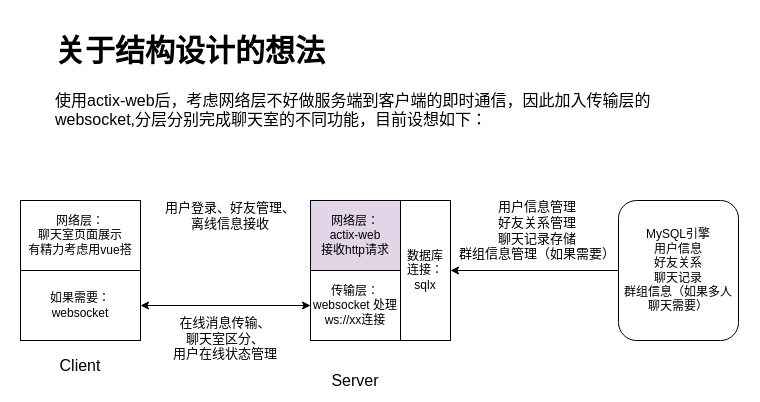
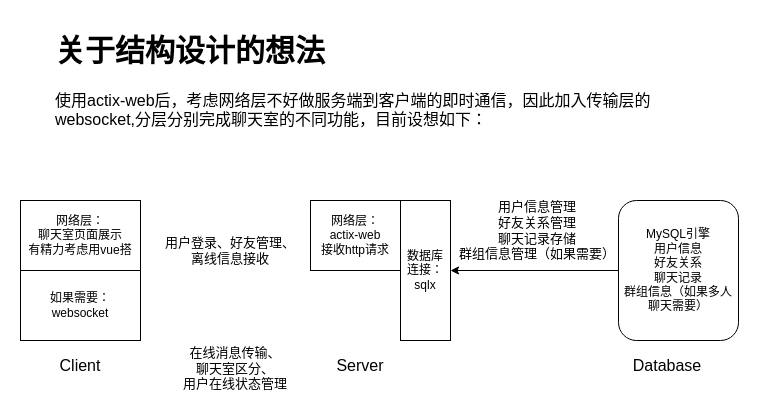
- <mxCell id="12" value="用户登录、好友管理、&lt;br style=&quot;font-size: 13px;&quot;&gt;离线信息接收" style="text;html=1;strokeColor=none;fillColor=none;align=center;verticalAlign=middle;whiteSpace=wrap;rounded=0;fontSize=13;" vertex="1" parent="1"><mxGeometry x="160" y="200" width="140" height="30" as="geometry" /></mxCell>
+ <mxCell id="12" value="用户登录、好友管理、&lt;br style=&quot;font-size: 13px;&quot;&gt;离线信息接收" style="text;html=1;strokeColor=none;fillColor=none;align=center;verticalAlign=middle;whiteSpace=wrap;rounded=0;fontSize=13;" vertex="1" parent="1"><mxGeometry x="160" y="235" width="140" height="30" as="geometry" /></mxCell>
- <mxCell id="10" value="网络层：&lt;br&gt;actix-web&lt;br&gt;接收http请求" style="rounded=0;whiteSpace=wrap;html=1;fillColor=#e1d5e7;" vertex="1" parent="1"><mxGeometry x="310" y="200" width="90" height="70" as="geometry" /></mxCell>
+ <mxCell id="10" value="网络层：&lt;br&gt;actix-web&lt;br&gt;接收http请求" style="rounded=0;whiteSpace=wrap;html=1;" vertex="1" parent="1"><mxGeometry x="310" y="200" width="90" height="70" as="geometry" /></mxCell>
- <mxCell id="2" style="edgeStyle=orthogonalEdgeStyle;rounded=0;orthogonalLoop=1;jettySize=auto;html=1;exitX=1;exitY=0.5;exitDx=0;exitDy=0;fontSize=12;startArrow=classic;startFill=1;" edge="1" parent="1" source="3" target="9"><mxGeometry relative="1" as="geometry" /></mxCell>
- <mxCell id="9" value="传输层：&lt;br&gt;websocket 处理ws://xx连接" style="rounded=0;whiteSpace=wrap;html=1;" vertex="1" parent="1"><mxGeometry x="310" y="270" width="90" height="70" as="geometry" /></mxCell>
- <mxCell id="15" value="在线消息传输、&lt;br&gt;聊天室区分、&lt;br&gt;用户在线状态管理" style="text;html=1;strokeColor=none;fillColor=none;align=center;verticalAlign=middle;whiteSpace=wrap;rounded=0;fontSize=13;" vertex="1" parent="1"><mxGeometry x="170" y="315" width="110" height="45" as="geometry" /></mxCell>
+ <mxCell id="15" value="在线消息传输、&lt;br&gt;聊天室区分、&lt;br&gt;用户在线状态管理" style="text;html=1;strokeColor=none;fillColor=none;align=center;verticalAlign=middle;whiteSpace=wrap;rounded=0;fontSize=13;" vertex="1" parent="1"><mxGeometry x="180" y="345" width="110" height="45" as="geometry" /></mxCell>
+ <mxCell id="8" value="Database" style="text;html=1;strokeColor=none;fillColor=none;align=center;verticalAlign=middle;whiteSpace=wrap;rounded=0;fontSize=16;" vertex="1" parent="1"><mxGeometry x="627" y="350" width="80" height="30" as="geometry" /></mxCell>
- <mxCell id="6" value="Server" style="text;html=1;strokeColor=none;fillColor=none;align=center;verticalAlign=middle;whiteSpace=wrap;rounded=0;fontSize=16;" vertex="1" parent="1"><mxGeometry x="325" y="365" width="60" height="30" as="geometry" /></mxCell>
+ <mxCell id="6" value="Server" style="text;html=1;strokeColor=none;fillColor=none;align=center;verticalAlign=middle;whiteSpace=wrap;rounded=0;fontSize=16;" vertex="1" parent="1"><mxGeometry x="330" y="350" width="60" height="30" as="geometry" /></mxCell>
